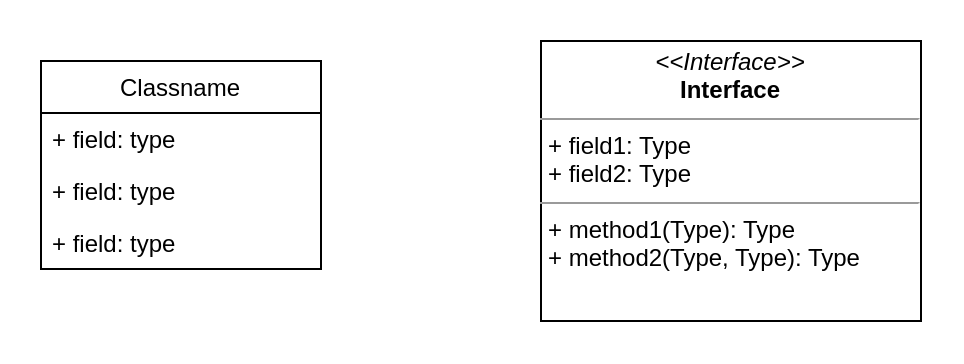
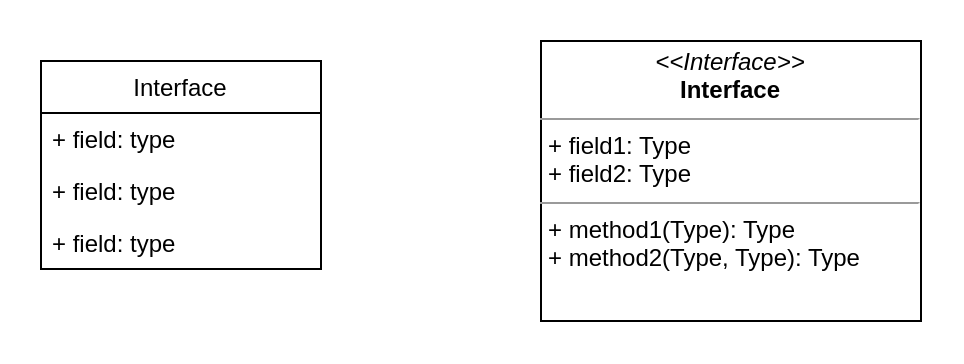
- <mxCell id="2" value="Classname" style="swimlane;fontStyle=0;childLayout=stackLayout;horizontal=1;startSize=26;fillColor=none;horizontalStack=0;resizeParent=1;resizeParentMax=0;resizeLast=0;collapsible=1;marginBottom=0;" vertex="1" parent="1"><mxGeometry x="20" y="30" width="140" height="104" as="geometry" /></mxCell>
+ <mxCell id="2" value="Interface" style="swimlane;fontStyle=0;childLayout=stackLayout;horizontal=1;startSize=26;fillColor=none;horizontalStack=0;resizeParent=1;resizeParentMax=0;resizeLast=0;collapsible=1;marginBottom=0;" vertex="1" parent="1"><mxGeometry x="20" y="30" width="140" height="104" as="geometry" /></mxCell>
